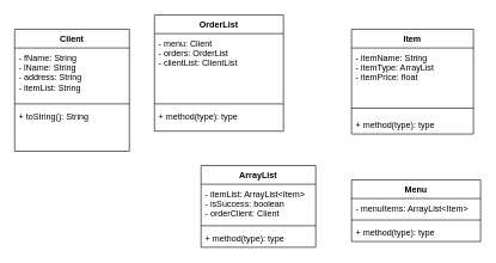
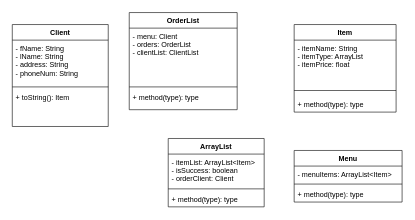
- <mxCell id="3" value="- fName: String&#10;- lName: String&#10;- address: String&#10;- itemList: String&#10;" style="text;strokeColor=none;fillColor=none;align=left;verticalAlign=top;spacingLeft=4;spacingRight=4;overflow=hidden;rotatable=0;points=[[0,0.5],[1,0.5]];portConstraint=eastwest;" vertex="1" parent="2"><mxGeometry y="26" width="160" height="74" as="geometry" /></mxCell>
+ <mxCell id="3" value="- fName: String&#10;- lName: String&#10;- address: String&#10;- phoneNum: String&#10;" style="text;strokeColor=none;fillColor=none;align=left;verticalAlign=top;spacingLeft=4;spacingRight=4;overflow=hidden;rotatable=0;points=[[0,0.5],[1,0.5]];portConstraint=eastwest;" vertex="1" parent="2"><mxGeometry y="26" width="160" height="74" as="geometry" /></mxCell>
- <mxCell id="5" value="+ toString(): String" style="text;strokeColor=none;fillColor=none;align=left;verticalAlign=top;spacingLeft=4;spacingRight=4;overflow=hidden;rotatable=0;points=[[0,0.5],[1,0.5]];portConstraint=eastwest;" vertex="1" parent="2"><mxGeometry y="108" width="160" height="62" as="geometry" /></mxCell>
+ <mxCell id="5" value="+ toString(): Item" style="text;strokeColor=none;fillColor=none;align=left;verticalAlign=top;spacingLeft=4;spacingRight=4;overflow=hidden;rotatable=0;points=[[0,0.5],[1,0.5]];portConstraint=eastwest;" vertex="1" parent="2"><mxGeometry y="108" width="160" height="62" as="geometry" /></mxCell>
